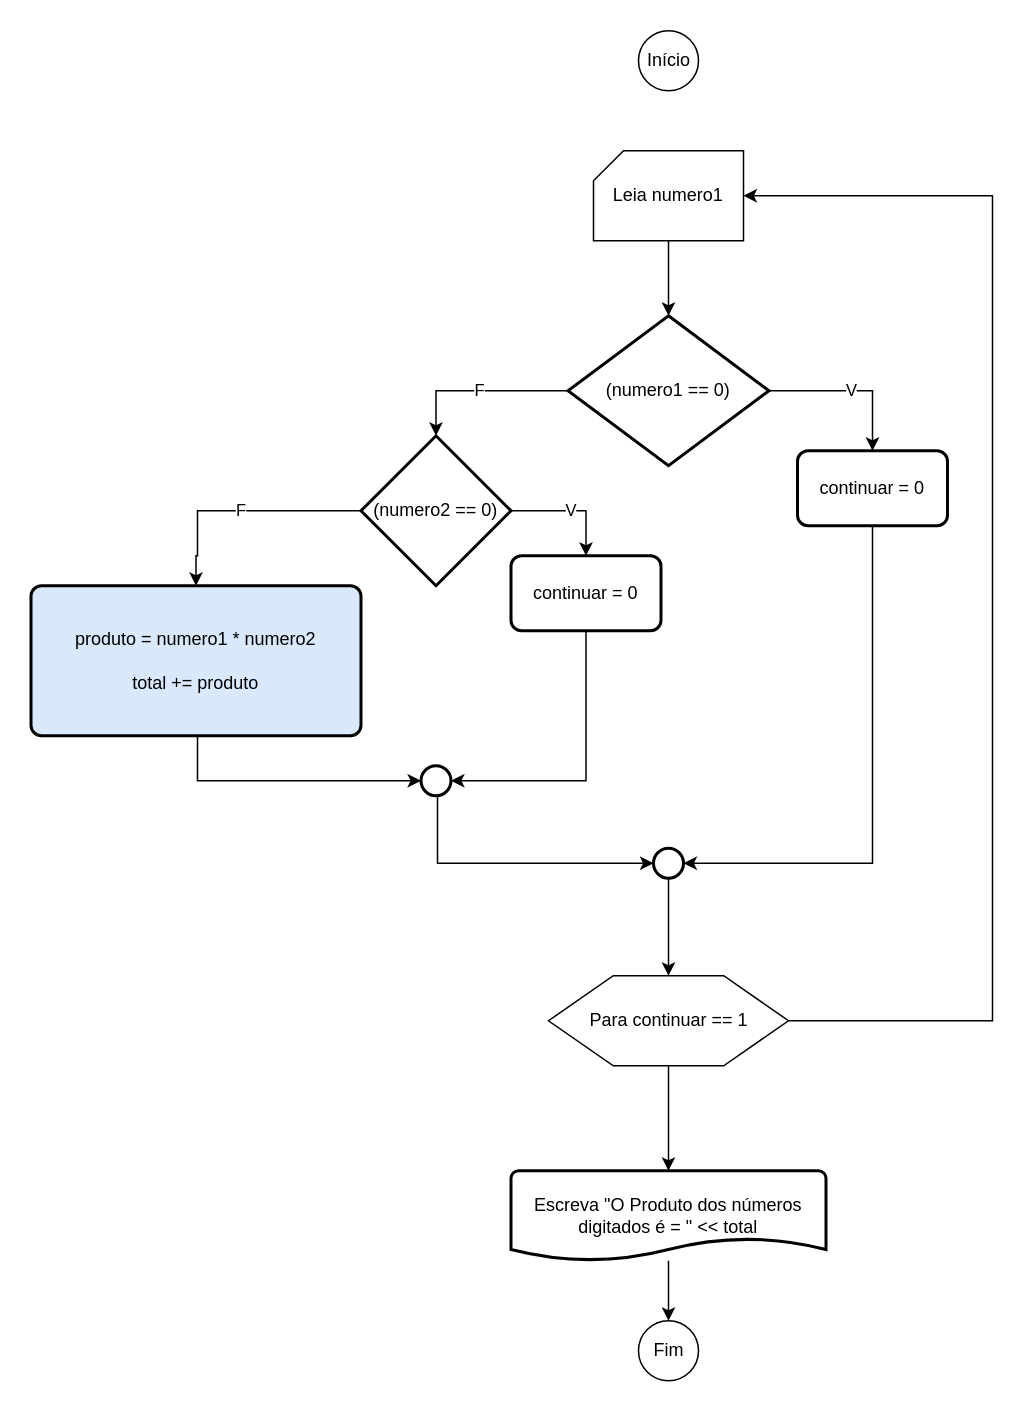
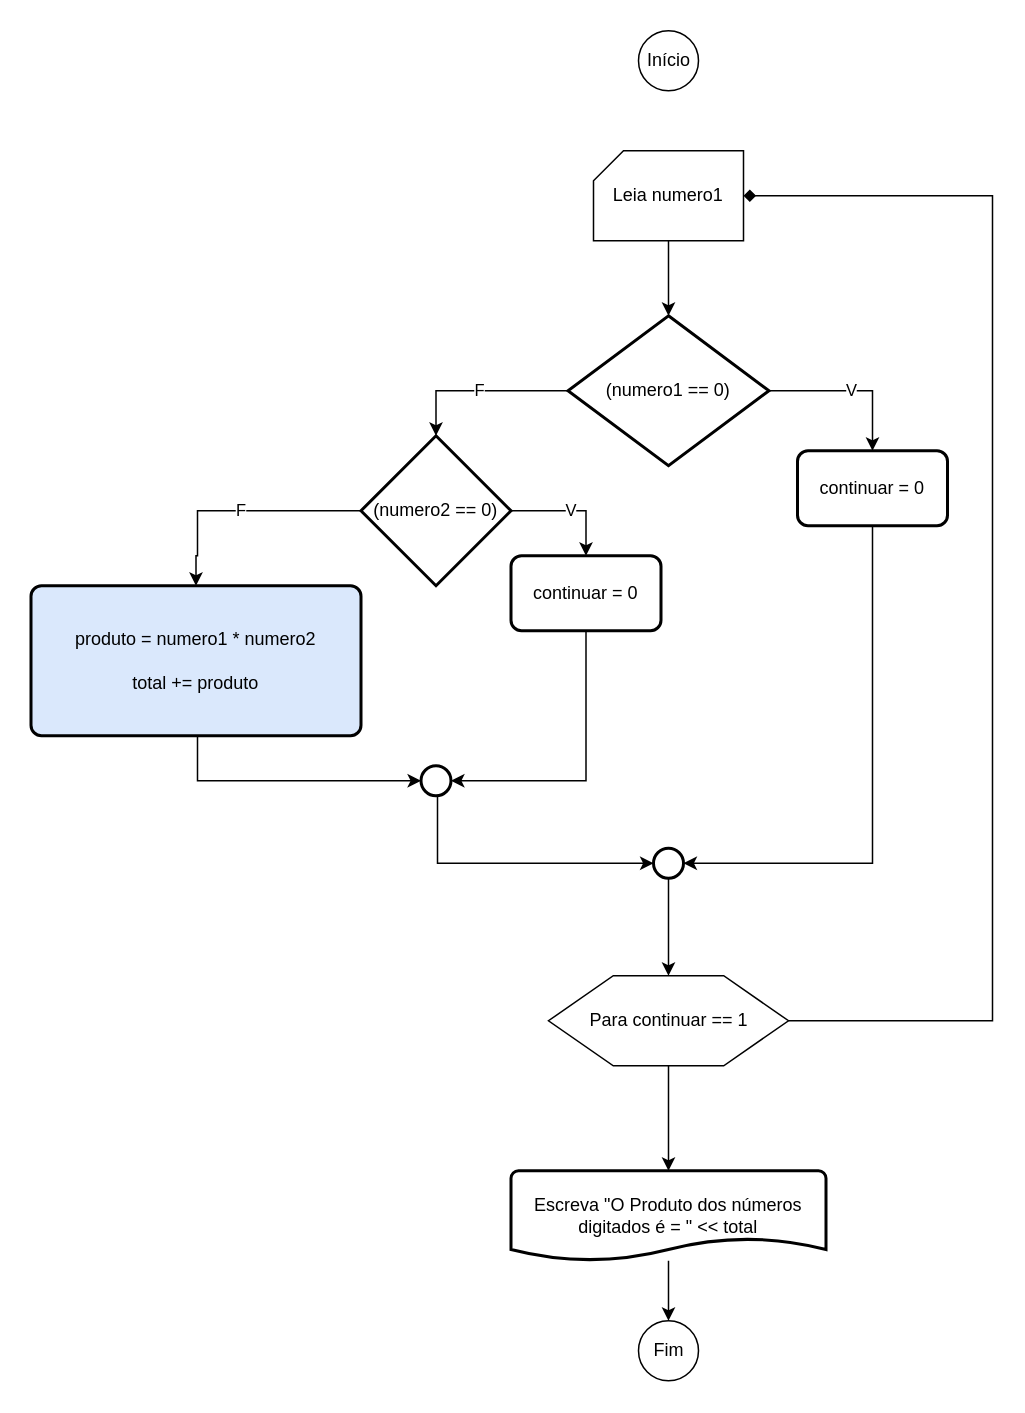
- <mxCell id="7" style="edgeStyle=orthogonalEdgeStyle;rounded=0;orthogonalLoop=1;jettySize=auto;html=1;entryX=1;entryY=0.5;entryDx=0;entryDy=0;entryPerimeter=0;" edge="1" parent="1" source="9" target="4"><mxGeometry relative="1" as="geometry"><Array as="points"><mxPoint x="661" y="680" /><mxPoint x="661" y="130" /></Array></mxGeometry></mxCell>
+ <mxCell id="7" style="edgeStyle=orthogonalEdgeStyle;rounded=0;orthogonalLoop=1;jettySize=auto;html=1;entryX=1;entryY=0.5;entryDx=0;entryDy=0;entryPerimeter=0;endArrow=diamond;" edge="1" parent="1" source="9" target="4"><mxGeometry relative="1" as="geometry"><Array as="points"><mxPoint x="661" y="680" /><mxPoint x="661" y="130" /></Array></mxGeometry></mxCell>
